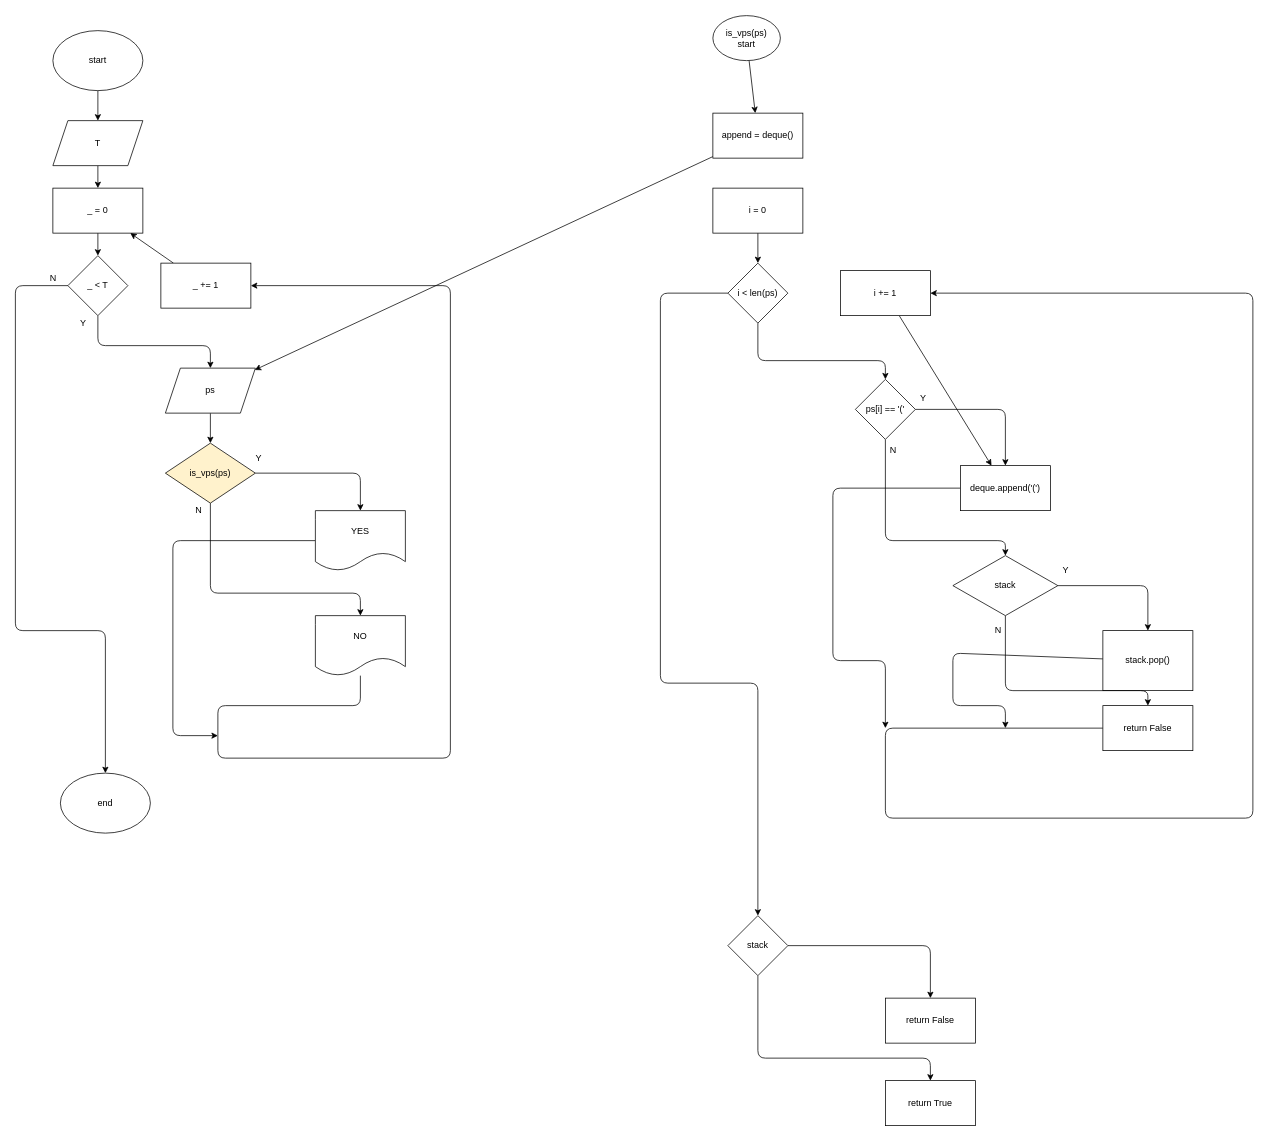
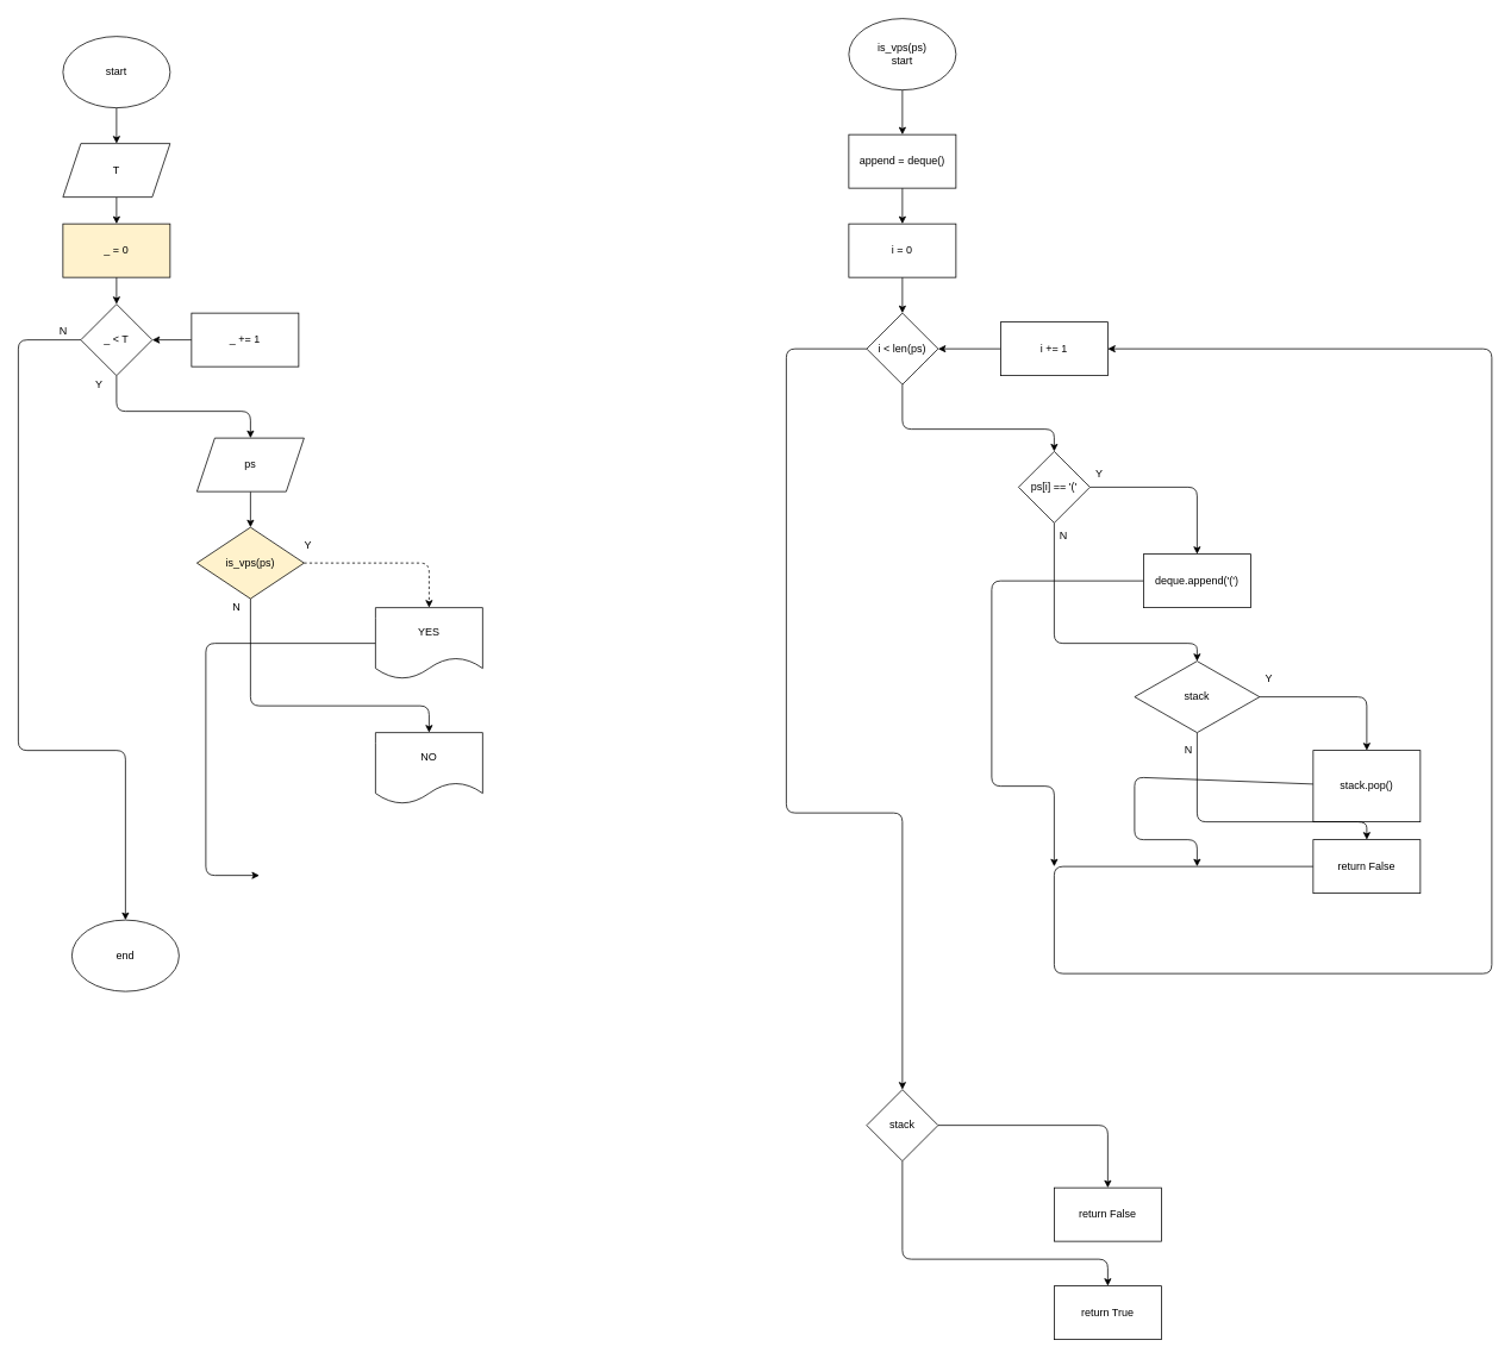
- <mxCell id="28" value="is_vps(ps)&lt;br&gt;start" style="ellipse;whiteSpace=wrap;html=1;" vertex="1" parent="1"><mxGeometry x="950" y="20" width="90" height="60" as="geometry" /></mxCell>
+ <mxCell id="28" value="is_vps(ps)&lt;br&gt;start" style="ellipse;whiteSpace=wrap;html=1;" vertex="1" parent="1"><mxGeometry x="950" y="20" width="120" height="80" as="geometry" /></mxCell>
- <mxCell id="7" value="_ = 0" style="whiteSpace=wrap;html=1;" vertex="1" parent="1"><mxGeometry x="70" y="250" width="120" height="60" as="geometry" /></mxCell>
+ <mxCell id="7" value="_ = 0" style="whiteSpace=wrap;html=1;fillColor=#fff2cc;" vertex="1" parent="1"><mxGeometry x="70" y="250" width="120" height="60" as="geometry" /></mxCell>
- <mxCell id="29" value="" style="edgeStyle=none;html=1;" edge="1" parent="1" source="30" target="19"><mxGeometry relative="1" as="geometry" /></mxCell>
+ <mxCell id="29" value="" style="edgeStyle=none;html=1;" edge="1" parent="1" source="30" target="32"><mxGeometry relative="1" as="geometry" /></mxCell>
- <mxCell id="11" value="" style="edgeStyle=none;html=1;" edge="1" parent="1" source="12" target="7"><mxGeometry relative="1" as="geometry" /></mxCell>
+ <mxCell id="11" value="" style="edgeStyle=none;html=1;" edge="1" parent="1" source="12" target="10"><mxGeometry relative="1" as="geometry" /></mxCell>
- <mxCell id="36" value="" style="edgeStyle=none;html=1;" edge="1" parent="1" source="37" target="42"><mxGeometry relative="1" as="geometry" /></mxCell>
+ <mxCell id="36" value="" style="edgeStyle=none;html=1;" edge="1" parent="1" source="37" target="35"><mxGeometry relative="1" as="geometry" /></mxCell>
- <mxCell id="22" style="edgeStyle=none;html=1;entryX=1;entryY=0.5;entryDx=0;entryDy=0;" edge="1" parent="1" source="23" target="12"><mxGeometry relative="1" as="geometry"><mxPoint x="280" y="970" as="targetPoint" /><Array as="points"><mxPoint x="480" y="940" /><mxPoint x="290" y="940" /><mxPoint x="290" y="1010" /><mxPoint x="600" y="1010" /><mxPoint x="600" y="380" /></Array></mxGeometry></mxCell>
- <mxCell id="15" value="" style="edgeStyle=none;html=1;entryX=0.5;entryY=0;entryDx=0;entryDy=0;" edge="1" parent="1" source="17" target="21"><mxGeometry relative="1" as="geometry"><mxPoint x="480" y="680" as="targetPoint" /><Array as="points"><mxPoint x="480" y="630" /></Array></mxGeometry></mxCell>
+ <mxCell id="15" value="" style="edgeStyle=none;html=1;entryX=0.5;entryY=0;entryDx=0;entryDy=0;dashed=1;" edge="1" parent="1" source="17" target="21"><mxGeometry relative="1" as="geometry"><mxPoint x="480" y="680" as="targetPoint" /><Array as="points"><mxPoint x="480" y="630" /></Array></mxGeometry></mxCell>
